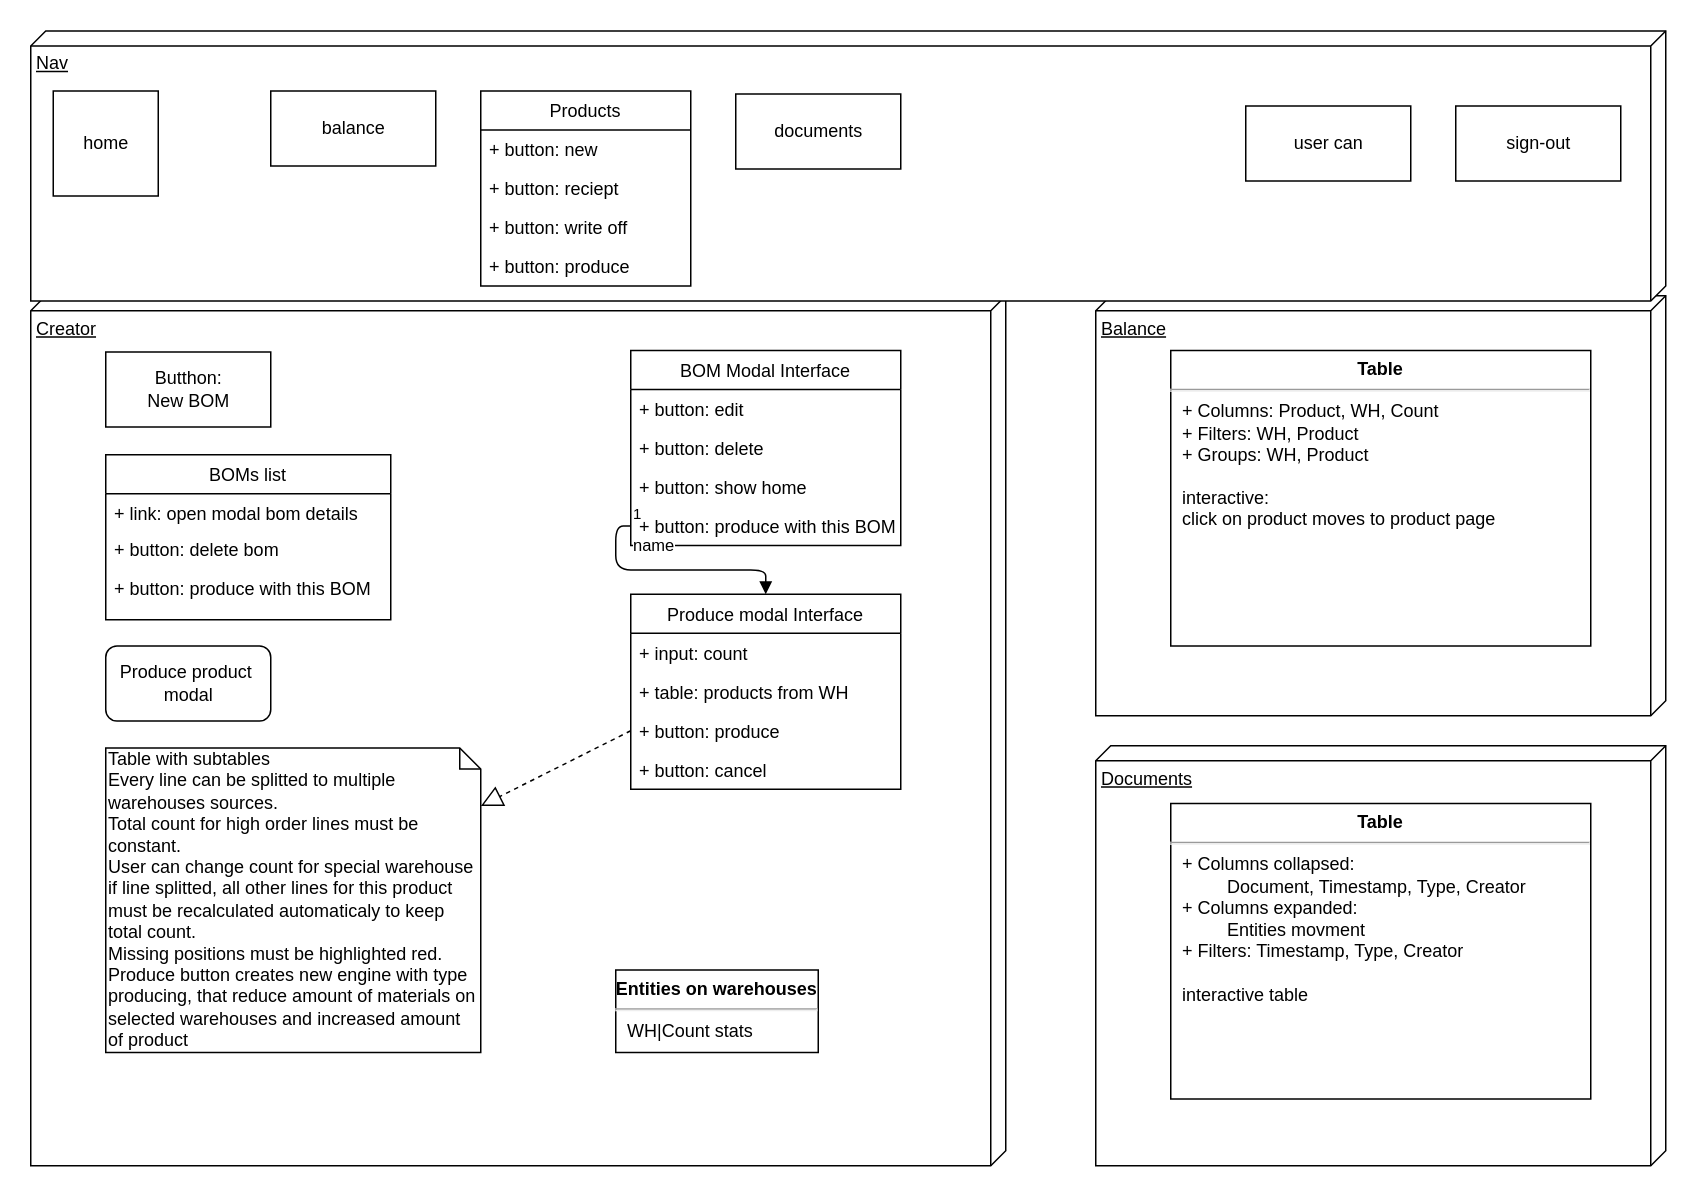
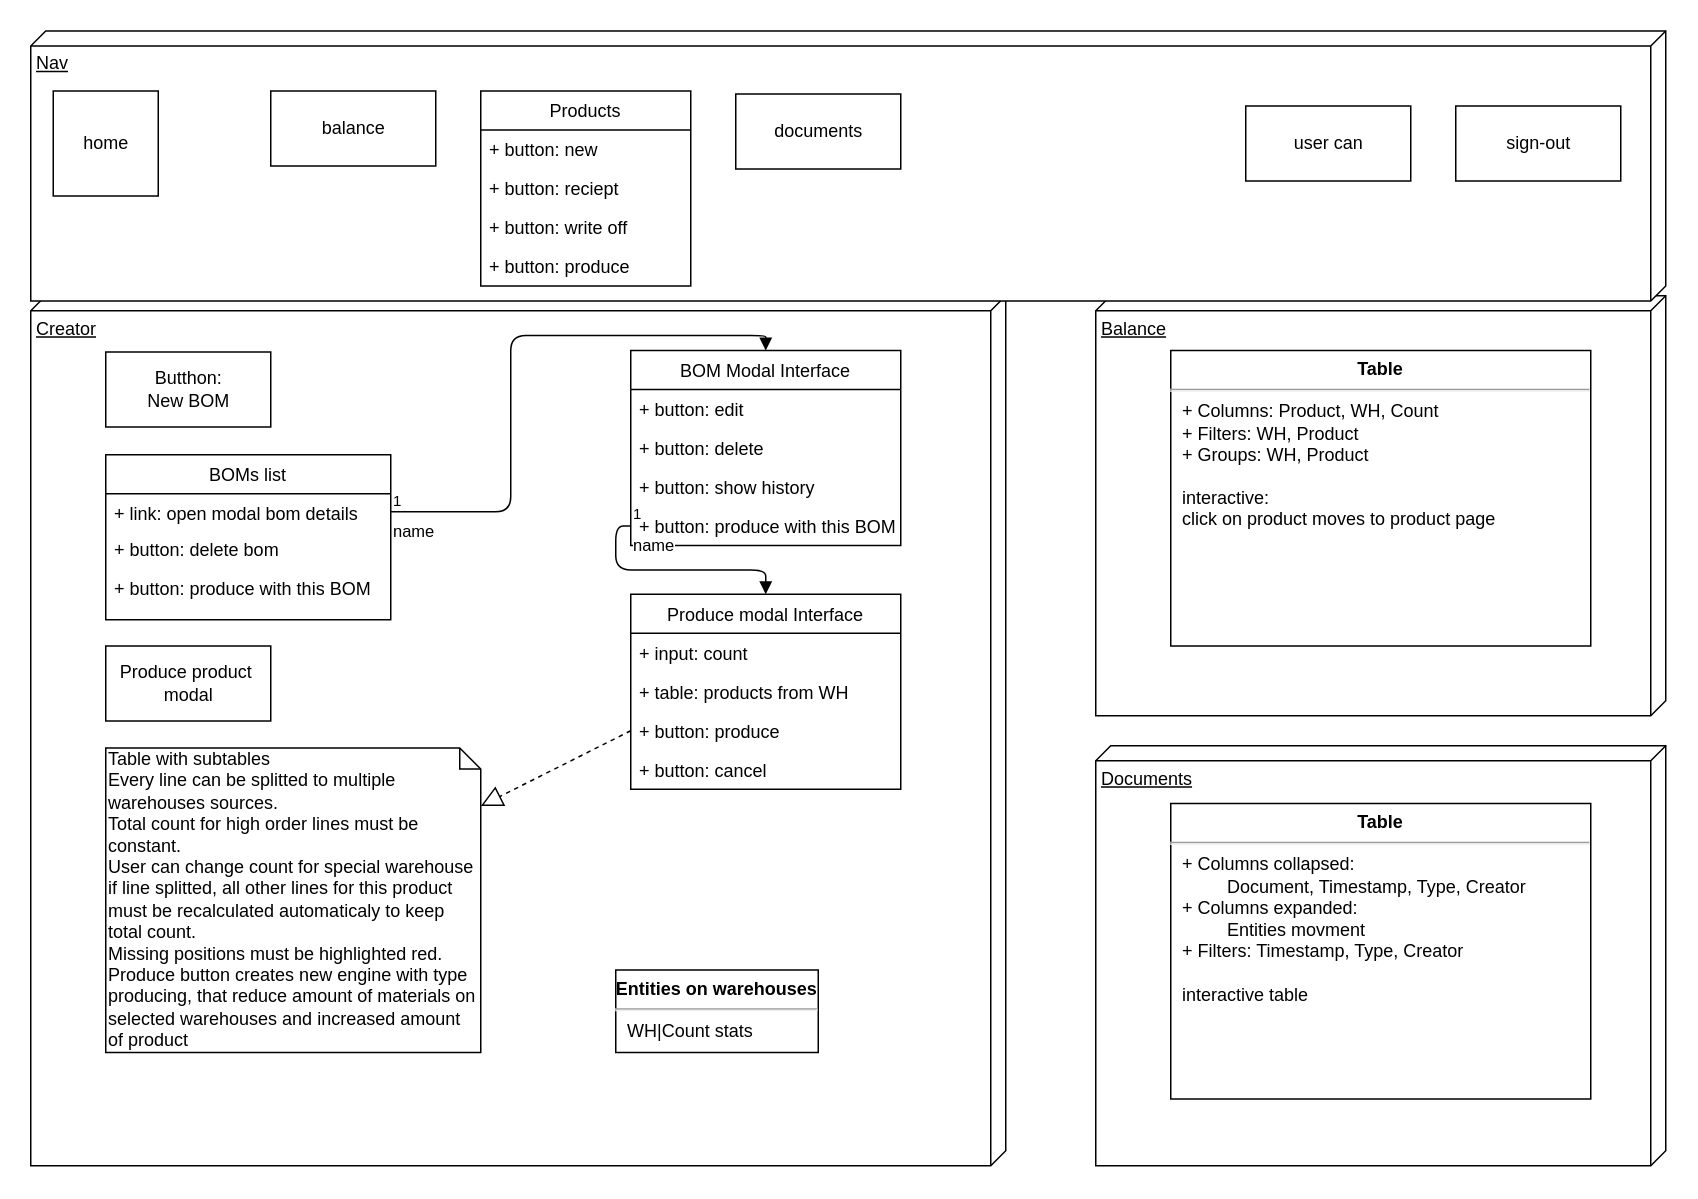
+ <mxCell id="16" value="name" style="endArrow=block;endFill=1;html=1;edgeStyle=orthogonalEdgeStyle;align=left;verticalAlign=top;entryX=0.5;entryY=0;entryDx=0;entryDy=0;" parent="1" source="8" target="11" edge="1"><mxGeometry x="-1" relative="1" as="geometry"><mxPoint x="270" y="530" as="sourcePoint" /><mxPoint x="430" y="530" as="targetPoint" /></mxGeometry></mxCell>
+ <mxCell id="17" value="1" style="resizable=0;html=1;align=left;verticalAlign=bottom;labelBackgroundColor=#ffffff;fontSize=10;" parent="16" connectable="0" vertex="1"><mxGeometry x="-1" relative="1" as="geometry" /></mxCell>
- <mxCell id="14" value="+ button: show home" style="text;strokeColor=none;fillColor=none;align=left;verticalAlign=top;spacingLeft=4;spacingRight=4;overflow=hidden;rotatable=0;points=[[0,0.5],[1,0.5]];portConstraint=eastwest;" parent="11" vertex="1"><mxGeometry y="78" width="180" height="26" as="geometry" /></mxCell>
+ <mxCell id="14" value="+ button: show history" style="text;strokeColor=none;fillColor=none;align=left;verticalAlign=top;spacingLeft=4;spacingRight=4;overflow=hidden;rotatable=0;points=[[0,0.5],[1,0.5]];portConstraint=eastwest;" parent="11" vertex="1"><mxGeometry y="78" width="180" height="26" as="geometry" /></mxCell>
- <mxCell id="5" value="Produce product&amp;nbsp;&lt;br&gt;modal&lt;br&gt;" style="html=1;rounded=1;" parent="1" vertex="1"><mxGeometry x="70" y="430" width="110" height="50" as="geometry" /></mxCell>
+ <mxCell id="5" value="Produce product&amp;nbsp;&lt;br&gt;modal&lt;br&gt;" style="html=1;" parent="1" vertex="1"><mxGeometry x="70" y="430" width="110" height="50" as="geometry" /></mxCell>
